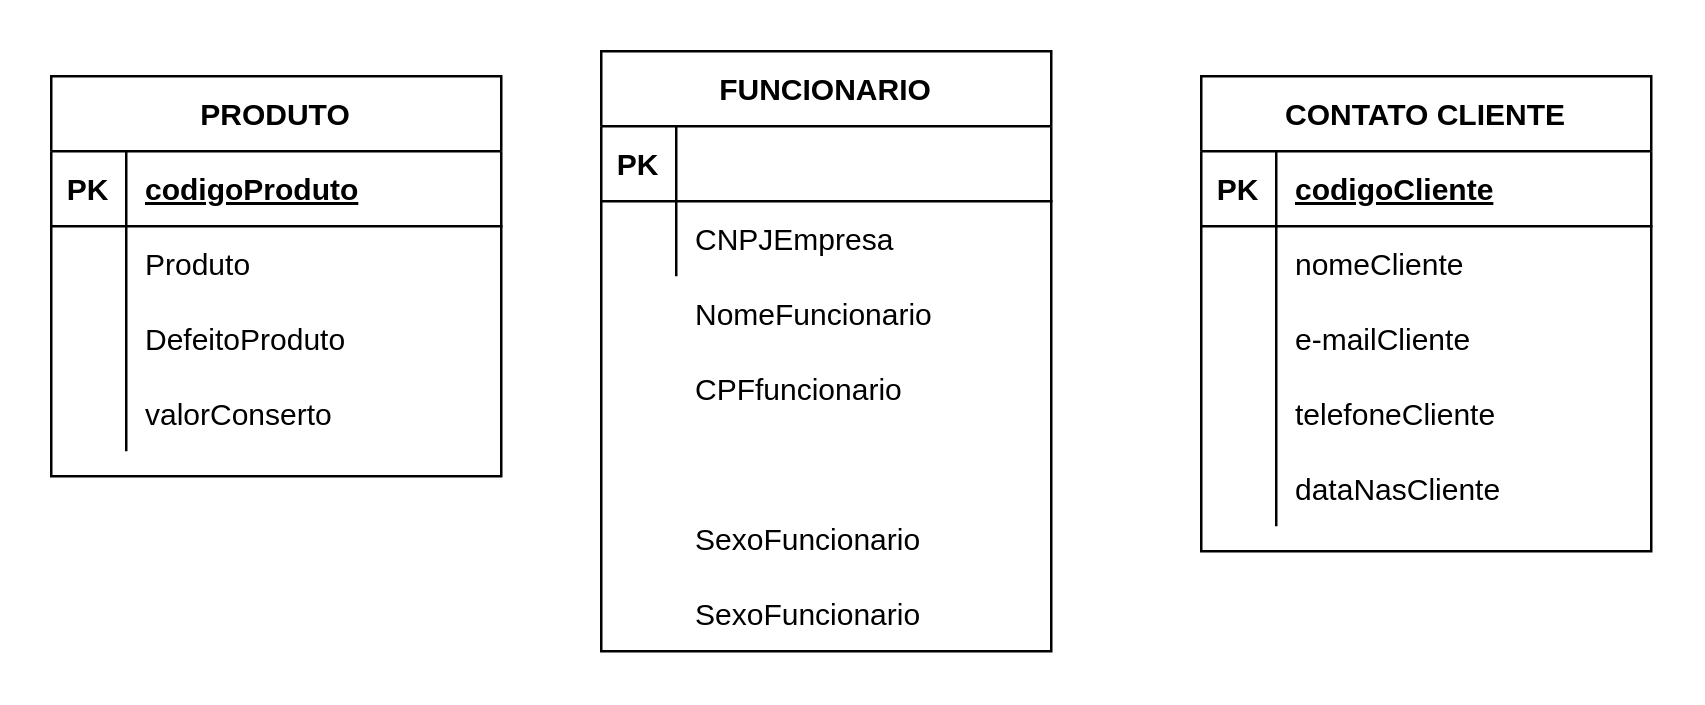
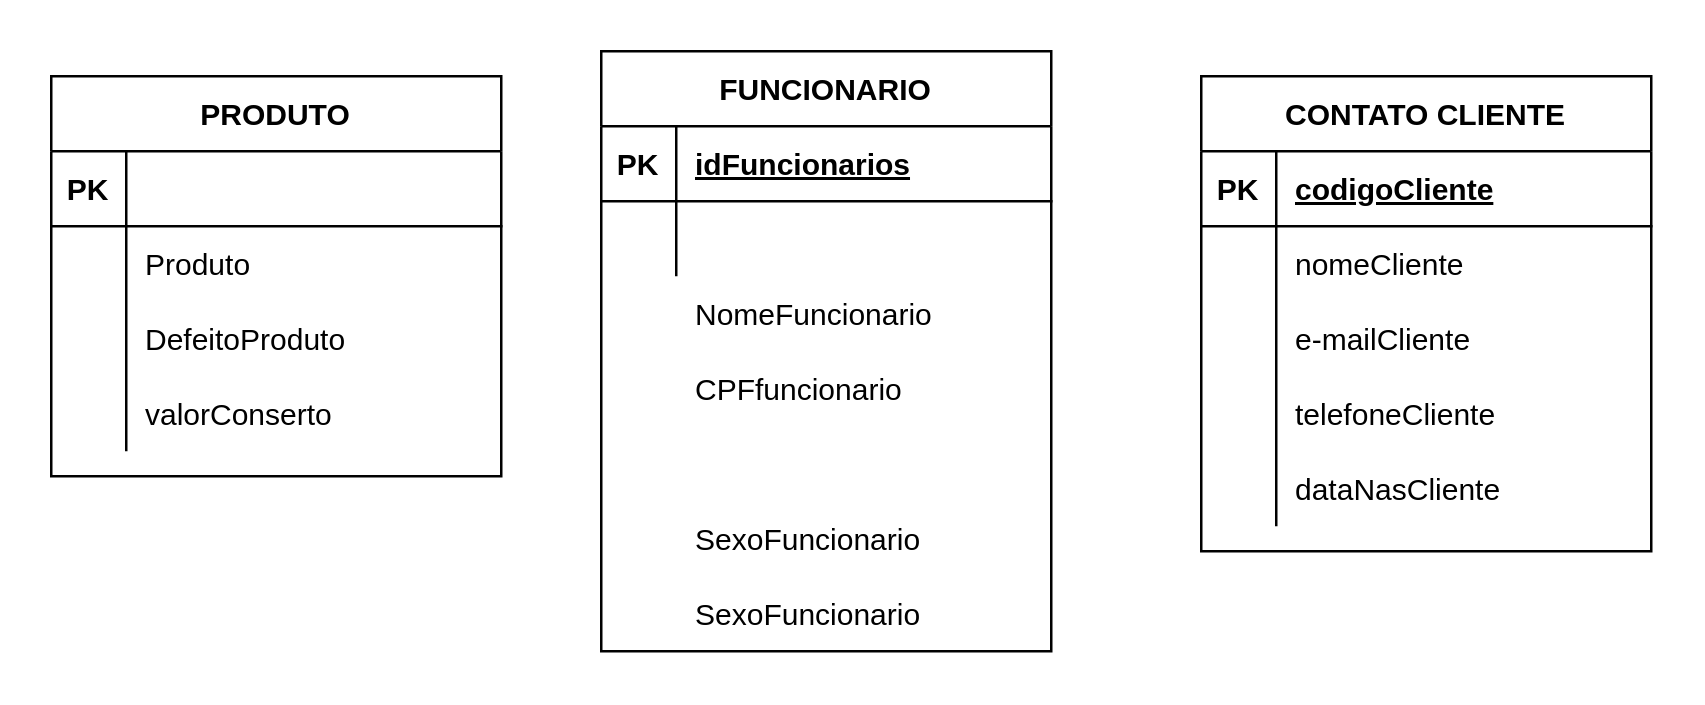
+ <mxCell id="34" value="idFuncionarios" style="shape=partialRectangle;connectable=0;fillColor=none;top=0;left=0;bottom=0;right=0;align=left;spacingLeft=6;fontStyle=5;overflow=hidden;" parent="32" vertex="1"><mxGeometry x="30" width="150" height="30" as="geometry" /></mxCell>
- <mxCell id="5" value="codigoProduto" style="shape=partialRectangle;connectable=0;fillColor=none;top=0;left=0;bottom=0;right=0;align=left;spacingLeft=6;fontStyle=5;overflow=hidden;" parent="3" vertex="1"><mxGeometry x="30" width="150" height="30" as="geometry" /></mxCell>
- <mxCell id="39" value="CNPJEmpresa" style="shape=partialRectangle;connectable=0;fillColor=none;top=0;left=0;bottom=0;right=0;align=left;spacingLeft=6;overflow=hidden;" vertex="1" parent="1"><mxGeometry x="270" y="80" width="150" height="30" as="geometry" /></mxCell>
